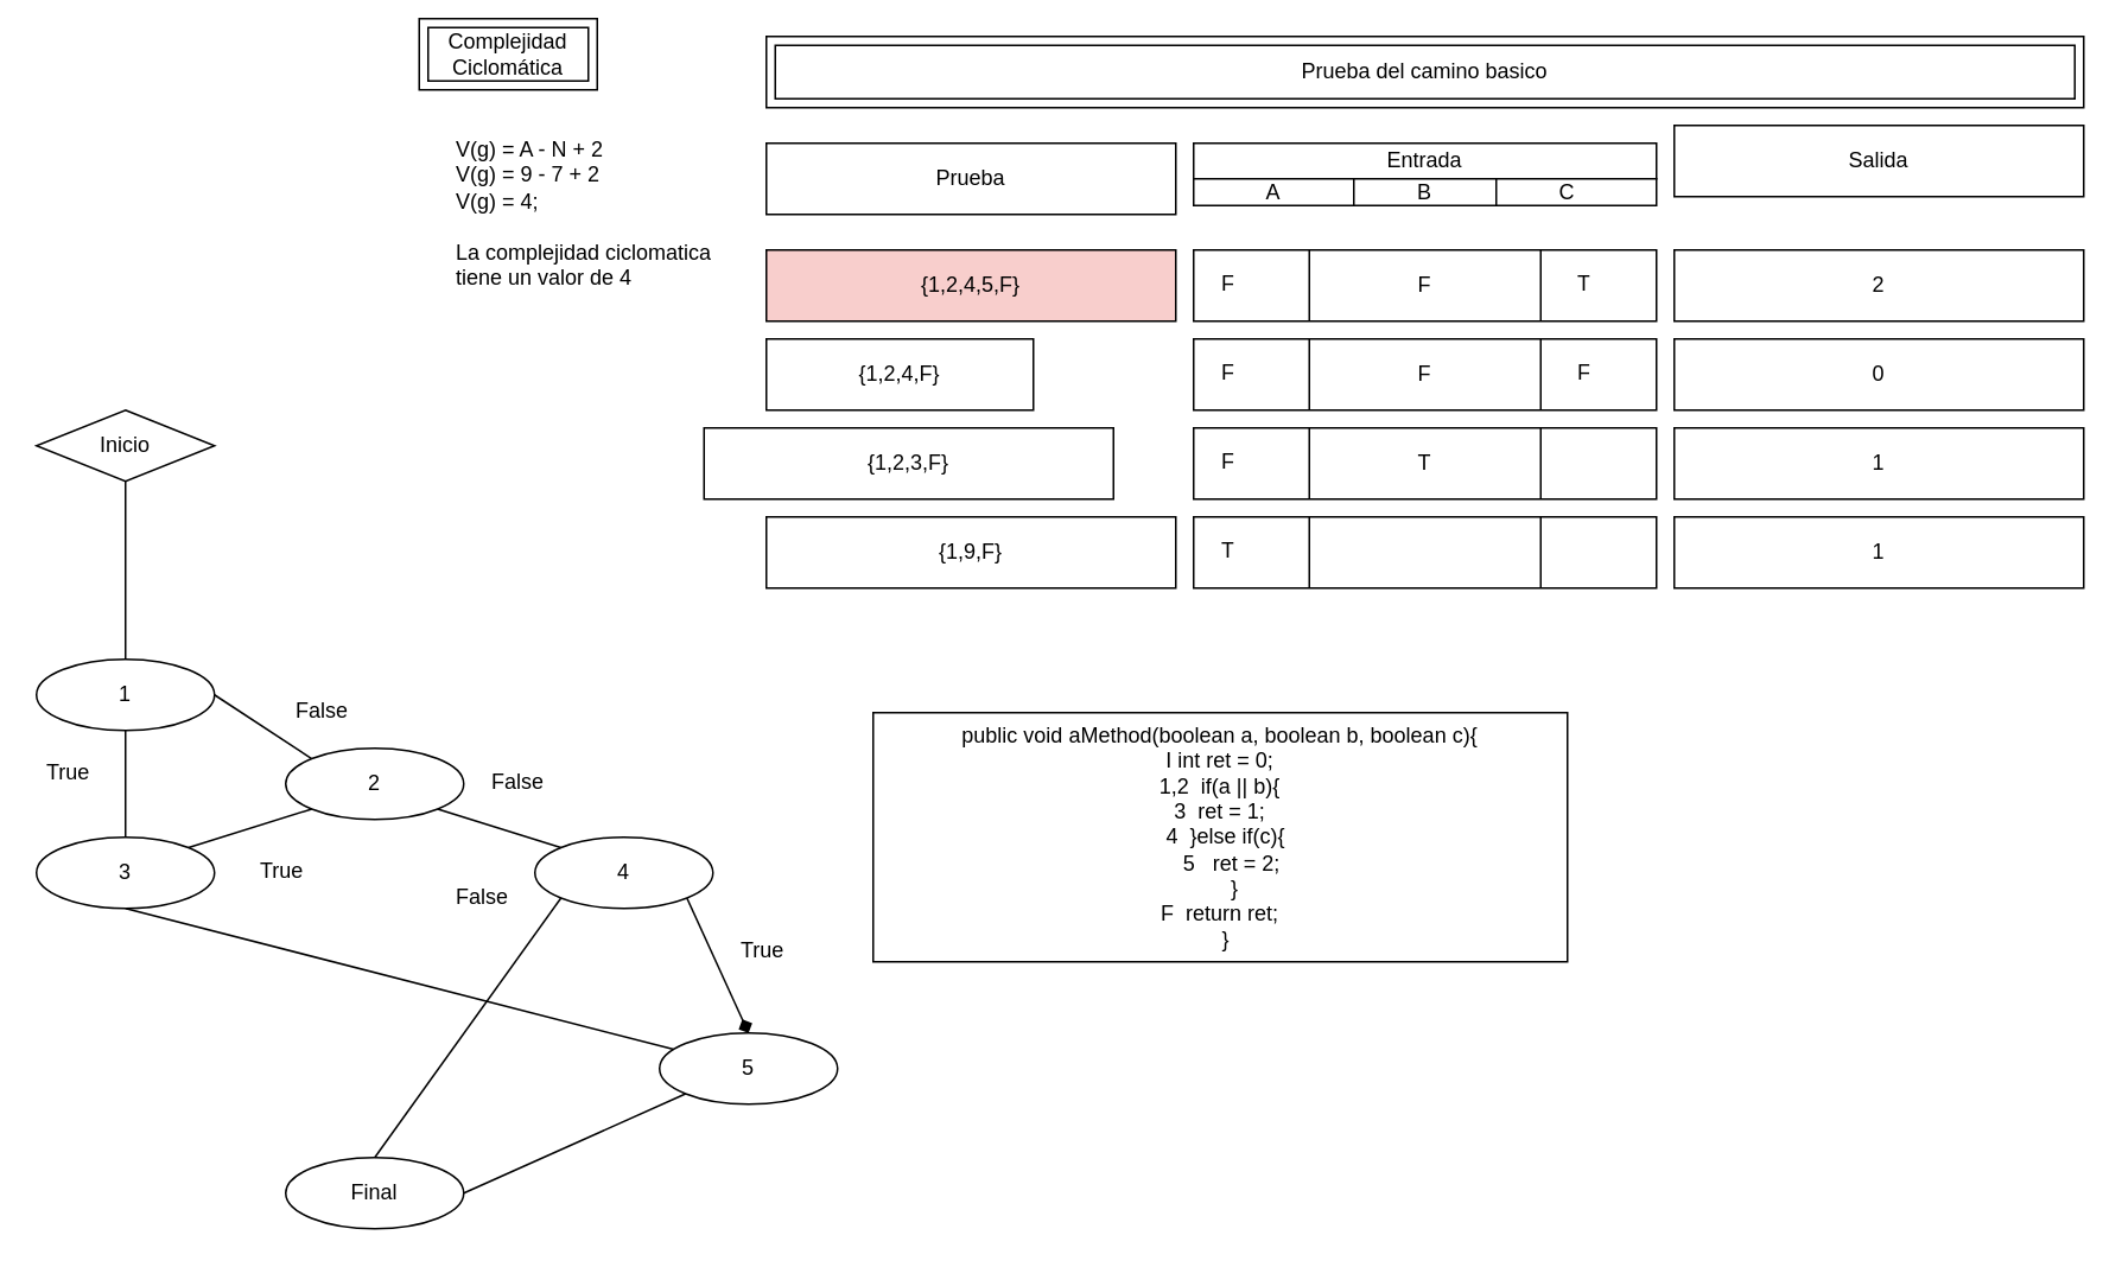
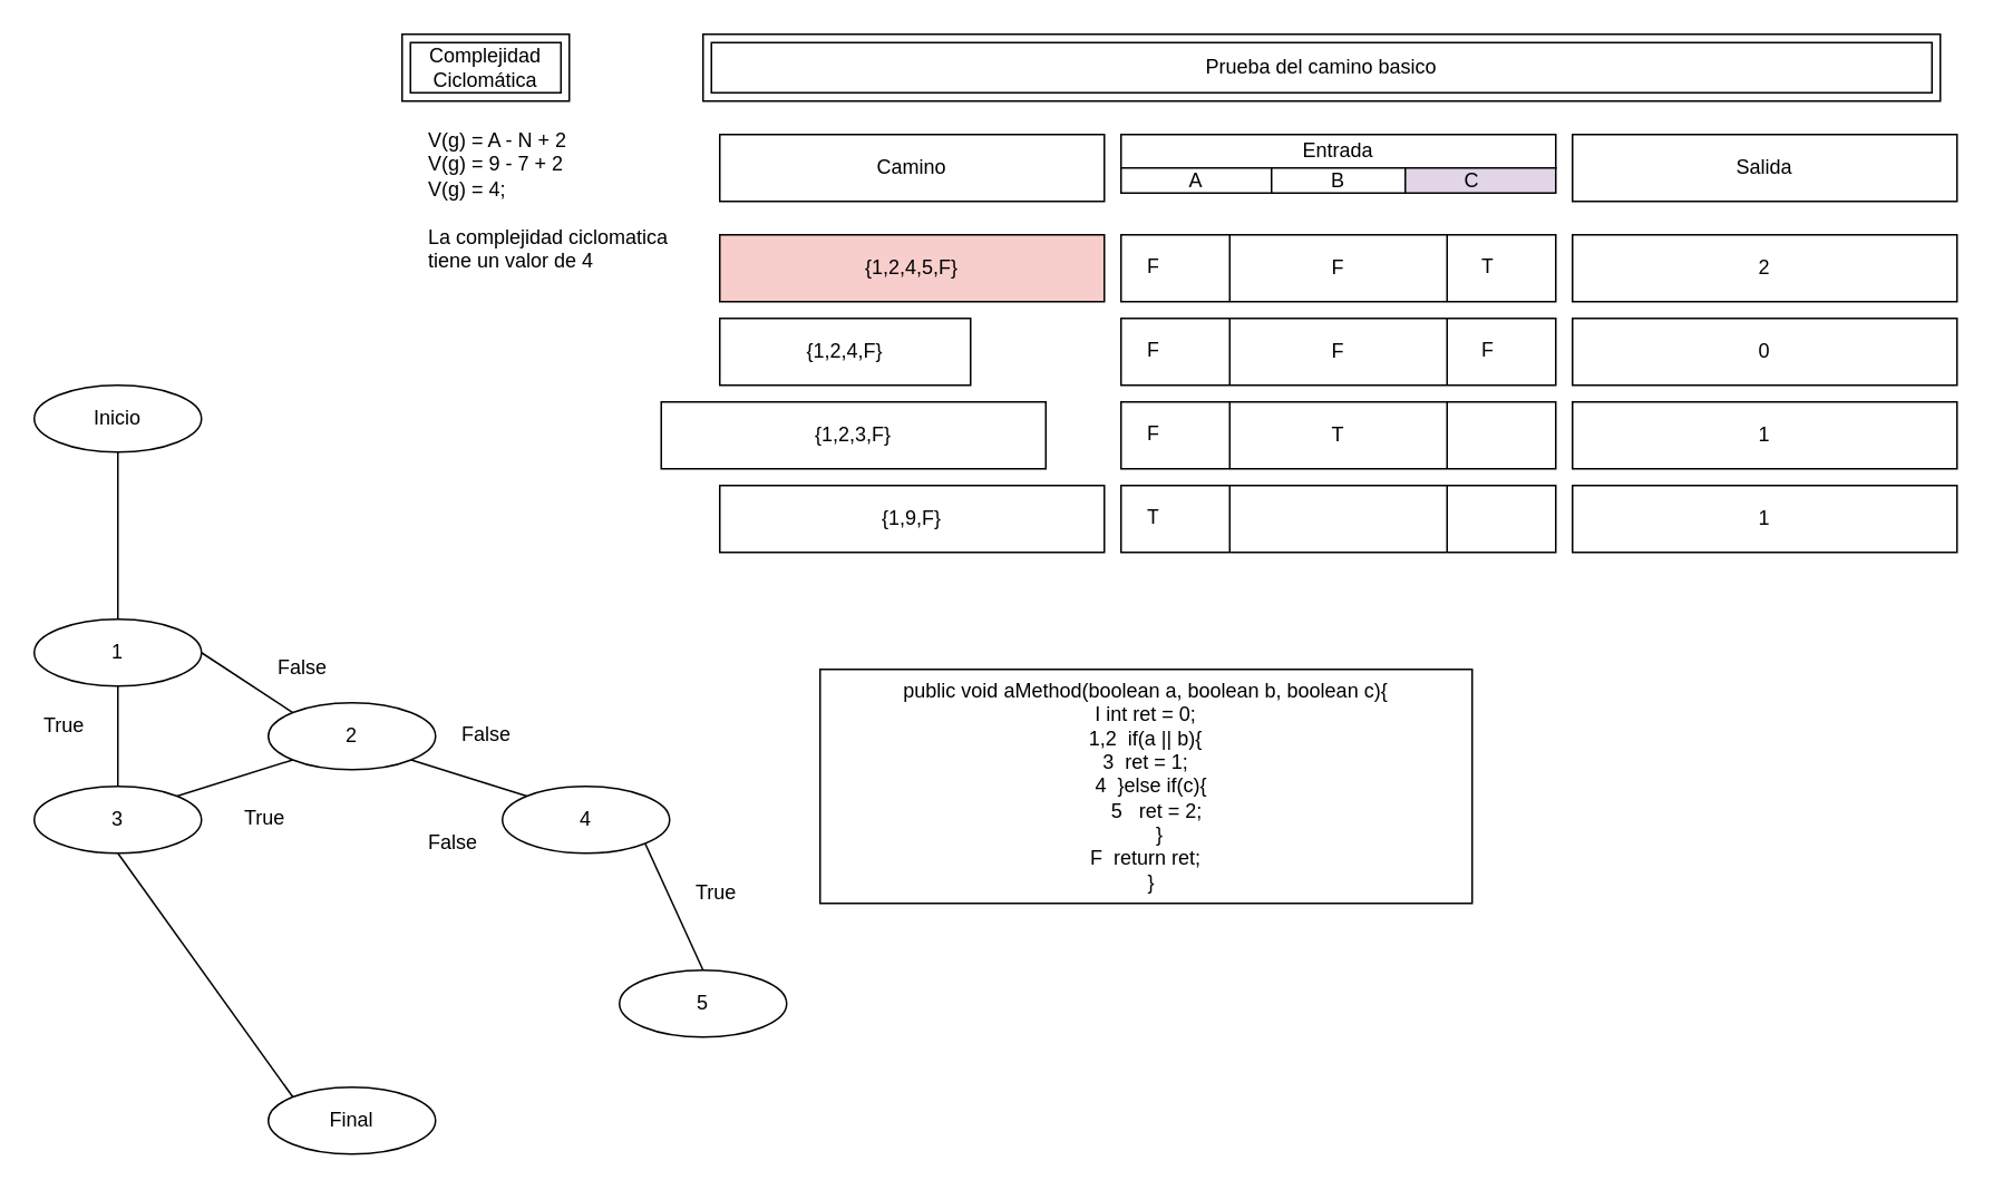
- <mxCell id="25" value="Complejidad Ciclomática" style="shape=ext;margin=3;double=1;whiteSpace=wrap;html=1;align=center;" vertex="1" parent="1"><mxGeometry x="235" y="10" width="100" height="40" as="geometry" /></mxCell>
+ <mxCell id="25" value="Complejidad Ciclomática" style="shape=ext;margin=3;double=1;whiteSpace=wrap;html=1;align=center;" vertex="1" parent="1"><mxGeometry x="240" y="20" width="100" height="40" as="geometry" /></mxCell>
- <mxCell id="59" value="Prueba del camino basico" style="shape=ext;margin=3;double=1;whiteSpace=wrap;html=1;align=center;" vertex="1" parent="1"><mxGeometry x="430" y="20" width="740" height="40" as="geometry" /></mxCell>
+ <mxCell id="59" value="Prueba del camino basico" style="shape=ext;margin=3;double=1;whiteSpace=wrap;html=1;align=center;" vertex="1" parent="1"><mxGeometry x="420" y="20" width="740" height="40" as="geometry" /></mxCell>
- <mxCell id="29" value="Salida" style="whiteSpace=wrap;html=1;align=center;" vertex="1" parent="1"><mxGeometry x="940" y="70" width="230" height="40" as="geometry" /></mxCell>
+ <mxCell id="29" value="Salida" style="whiteSpace=wrap;html=1;align=center;" vertex="1" parent="1"><mxGeometry x="940" y="80" width="230" height="40" as="geometry" /></mxCell>
- <mxCell id="27" value="Prueba" style="whiteSpace=wrap;html=1;align=center;" vertex="1" parent="1"><mxGeometry x="430" y="80" width="230" height="40" as="geometry" /></mxCell>
+ <mxCell id="27" value="Camino" style="whiteSpace=wrap;html=1;align=center;" vertex="1" parent="1"><mxGeometry x="430" y="80" width="230" height="40" as="geometry" /></mxCell>
- <mxCell id="34" value="C" style="whiteSpace=wrap;html=1;align=center;" vertex="1" parent="1"><mxGeometry x="830" y="100" width="100" height="15" as="geometry" /></mxCell>
+ <mxCell id="34" value="C" style="whiteSpace=wrap;html=1;align=center;fillColor=#e1d5e7;" vertex="1" parent="1"><mxGeometry x="830" y="100" width="100" height="15" as="geometry" /></mxCell>
- <mxCell id="8" value="Inicio" style="rhombus;whiteSpace=wrap;html=1;align=center;" vertex="1" parent="1"><mxGeometry x="20" y="230" width="100" height="40" as="geometry" /></mxCell>
+ <mxCell id="8" value="Inicio" style="ellipse;whiteSpace=wrap;html=1;align=center;" vertex="1" parent="1"><mxGeometry x="20" y="230" width="100" height="40" as="geometry" /></mxCell>
- <mxCell id="16" value="" style="endArrow=none;html=1;rounded=0;exitX=0.5;exitY=1;exitDx=0;exitDy=0;" edge="1" parent="1" source="4" target="6"><mxGeometry relative="1" as="geometry"><mxPoint x="450" y="580" as="sourcePoint" /><mxPoint x="610" y="580" as="targetPoint" /></mxGeometry></mxCell>
+ <mxCell id="16" value="" style="endArrow=none;html=1;rounded=0;exitX=0.5;exitY=1;exitDx=0;exitDy=0;entryX=0;entryY=0;entryDx=0;entryDy=0;" edge="1" parent="1" source="4" target="9"><mxGeometry relative="1" as="geometry"><mxPoint x="450" y="580" as="sourcePoint" /><mxPoint x="610" y="580" as="targetPoint" /></mxGeometry></mxCell>
- <mxCell id="15" value="" style="endArrow=diamond;html=1;rounded=0;exitX=1;exitY=1;exitDx=0;exitDy=0;entryX=0.5;entryY=0;entryDx=0;entryDy=0;" edge="1" parent="1" source="7" target="6"><mxGeometry relative="1" as="geometry"><mxPoint x="440" y="570" as="sourcePoint" /><mxPoint x="600" y="570" as="targetPoint" /></mxGeometry></mxCell>
+ <mxCell id="15" value="" style="endArrow=none;html=1;rounded=0;exitX=1;exitY=1;exitDx=0;exitDy=0;entryX=0.5;entryY=0;entryDx=0;entryDy=0;" edge="1" parent="1" source="7" target="6"><mxGeometry relative="1" as="geometry"><mxPoint x="440" y="570" as="sourcePoint" /><mxPoint x="600" y="570" as="targetPoint" /></mxGeometry></mxCell>
- <mxCell id="17" value="" style="endArrow=none;html=1;rounded=0;exitX=0;exitY=1;exitDx=0;exitDy=0;entryX=0.5;entryY=0;entryDx=0;entryDy=0;" edge="1" parent="1" source="7" target="9"><mxGeometry relative="1" as="geometry"><mxPoint x="460" y="590" as="sourcePoint" /><mxPoint x="620" y="590" as="targetPoint" /></mxGeometry></mxCell>
- <mxCell id="18" value="" style="endArrow=none;html=1;rounded=0;exitX=1;exitY=0.5;exitDx=0;exitDy=0;entryX=0;entryY=1;entryDx=0;entryDy=0;" edge="1" parent="1" source="9" target="6"><mxGeometry relative="1" as="geometry"><mxPoint x="470" y="600" as="sourcePoint" /><mxPoint x="630" y="600" as="targetPoint" /></mxGeometry></mxCell>
